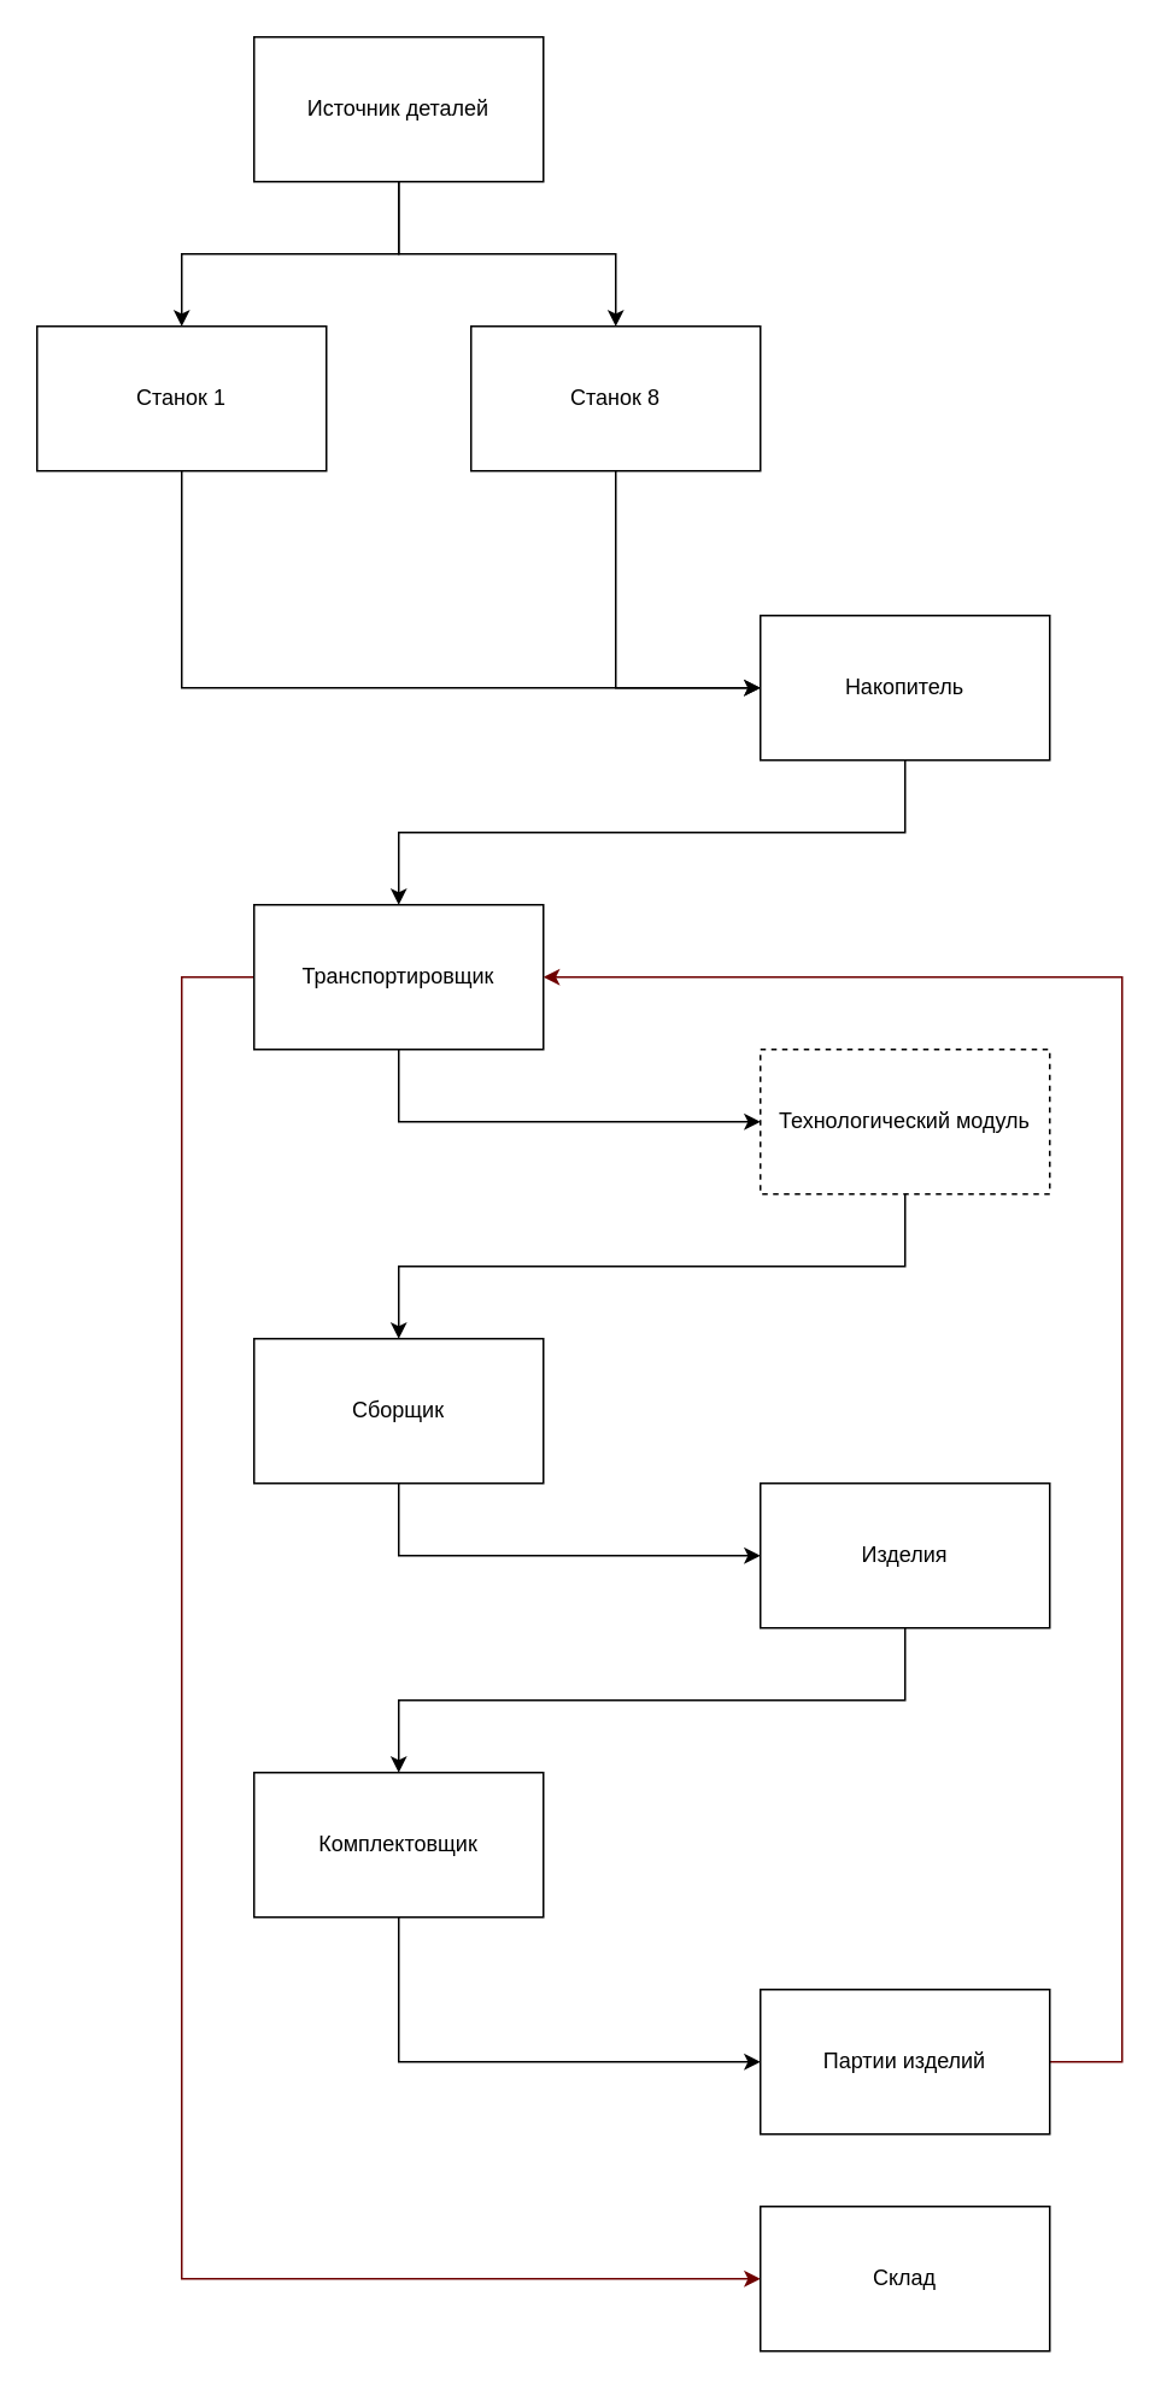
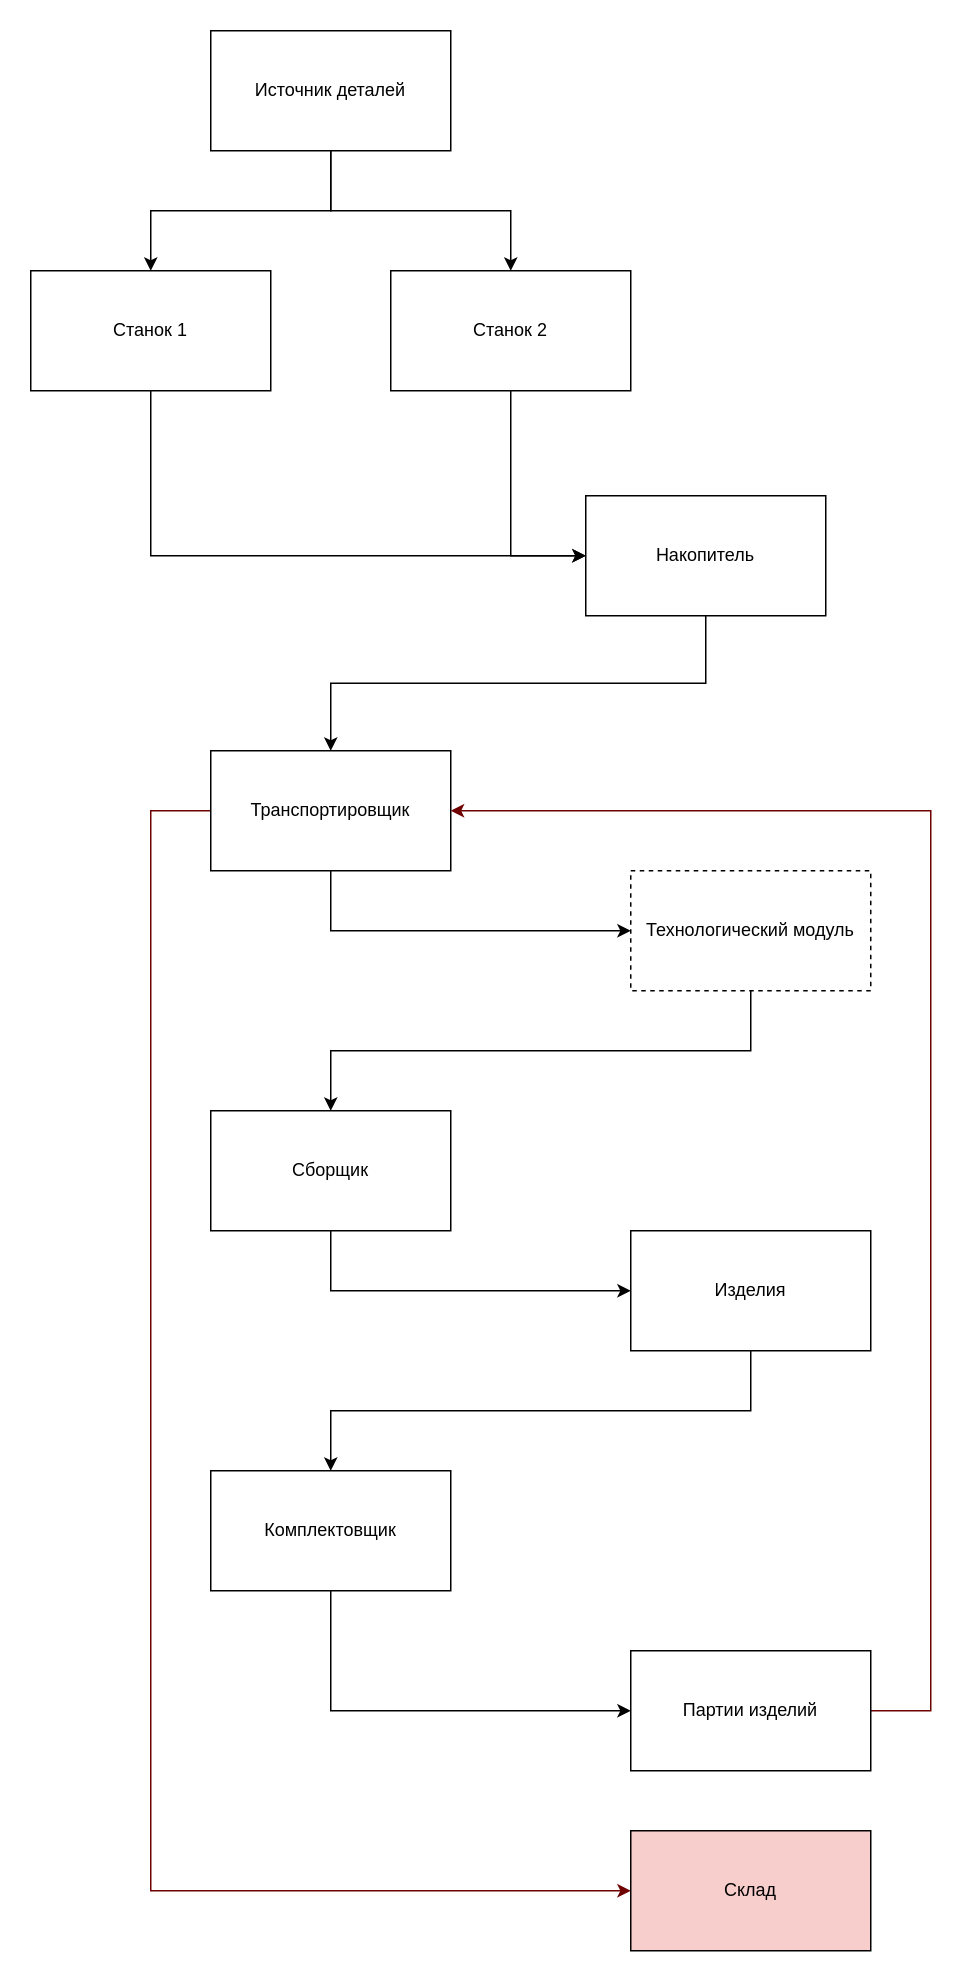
- <mxCell id="8" value="Станок 8" style="rounded=0;whiteSpace=wrap;html=1;" vertex="1" parent="1"><mxGeometry x="260" y="180" width="160" height="80" as="geometry" /></mxCell>
+ <mxCell id="8" value="Станок 2" style="rounded=0;whiteSpace=wrap;html=1;" vertex="1" parent="1"><mxGeometry x="260" y="180" width="160" height="80" as="geometry" /></mxCell>
- <mxCell id="13" value="Накопитель" style="rounded=0;whiteSpace=wrap;html=1;" vertex="1" parent="1"><mxGeometry x="420" y="340" width="160" height="80" as="geometry" /></mxCell>
+ <mxCell id="13" value="Накопитель" style="rounded=0;whiteSpace=wrap;html=1;" vertex="1" parent="1"><mxGeometry x="390" y="330" width="160" height="80" as="geometry" /></mxCell>
- <mxCell id="24" value="Склад" style="rounded=0;whiteSpace=wrap;html=1;" vertex="1" parent="1"><mxGeometry x="420" y="1220" width="160" height="80" as="geometry" /></mxCell>
+ <mxCell id="24" value="Склад" style="rounded=0;whiteSpace=wrap;html=1;fillColor=#f8cecc;" vertex="1" parent="1"><mxGeometry x="420" y="1220" width="160" height="80" as="geometry" /></mxCell>
